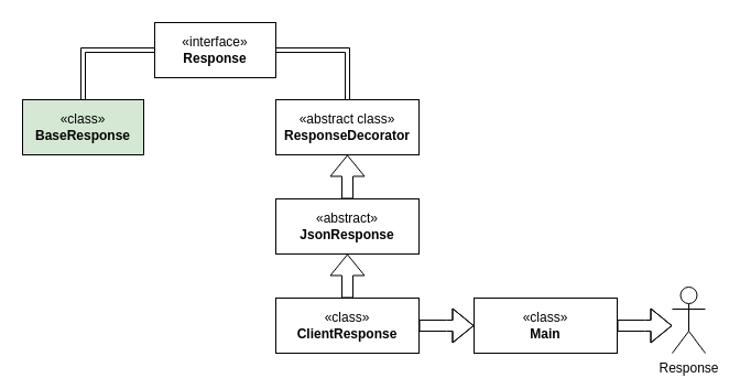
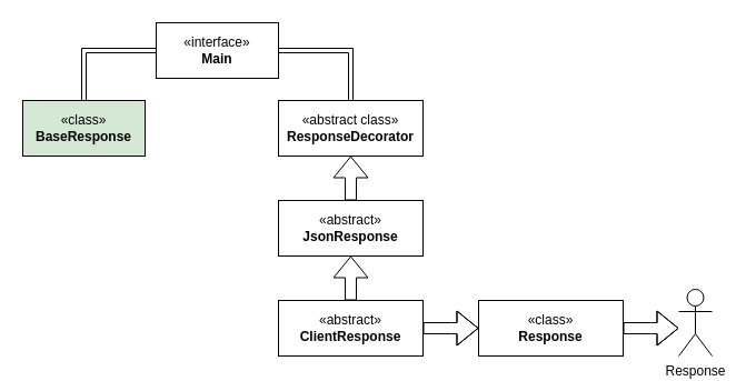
- <mxCell id="4" value="«interface»&lt;br&gt;&lt;b&gt;Response&lt;/b&gt;" style="html=1;whiteSpace=wrap;" vertex="1" parent="1"><mxGeometry x="140" y="20" width="110" height="50" as="geometry" /></mxCell>
+ <mxCell id="4" value="«interface»&lt;br&gt;&lt;b&gt;Main&lt;/b&gt;" style="html=1;whiteSpace=wrap;" vertex="1" parent="1"><mxGeometry x="140" y="20" width="110" height="50" as="geometry" /></mxCell>
- <mxCell id="11" value="«class»&lt;br&gt;&lt;b&gt;ClientResponse&lt;/b&gt;" style="html=1;whiteSpace=wrap;" vertex="1" parent="1"><mxGeometry x="250" y="270" width="130" height="50" as="geometry" /></mxCell>
+ <mxCell id="11" value="«abstract»&lt;br&gt;&lt;b&gt;ClientResponse&lt;/b&gt;" style="html=1;whiteSpace=wrap;" vertex="1" parent="1"><mxGeometry x="250" y="270" width="130" height="50" as="geometry" /></mxCell>
- <mxCell id="13" value="«class»&lt;br&gt;&lt;b&gt;Main&lt;/b&gt;" style="html=1;whiteSpace=wrap;" vertex="1" parent="1"><mxGeometry x="430" y="270" width="130" height="50" as="geometry" /></mxCell>
+ <mxCell id="13" value="«class»&lt;br&gt;&lt;b&gt;Response&lt;/b&gt;" style="html=1;whiteSpace=wrap;" vertex="1" parent="1"><mxGeometry x="430" y="270" width="130" height="50" as="geometry" /></mxCell>
